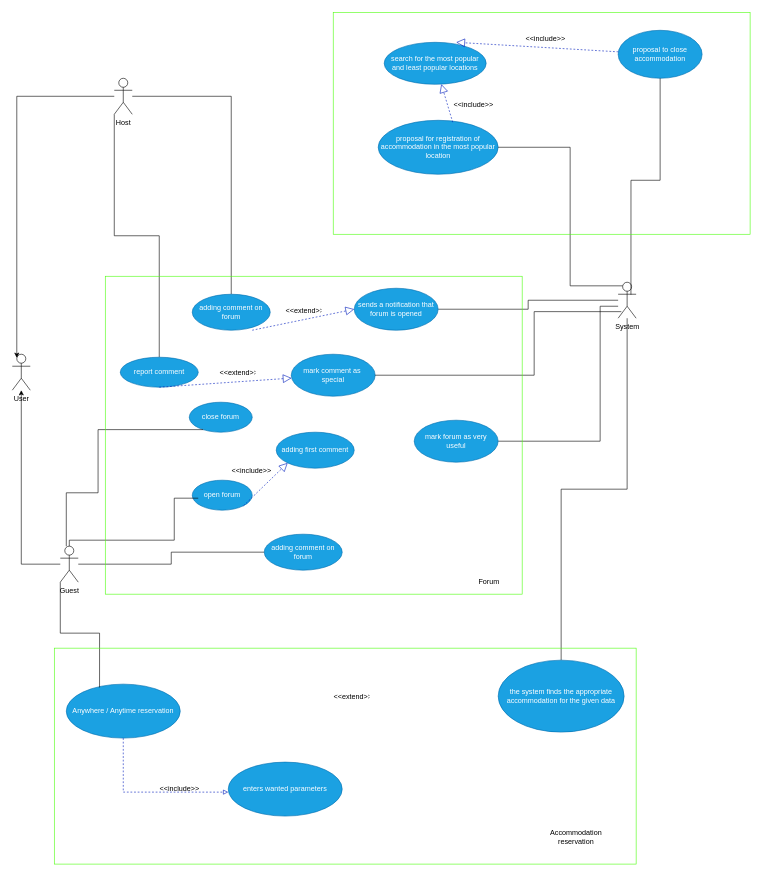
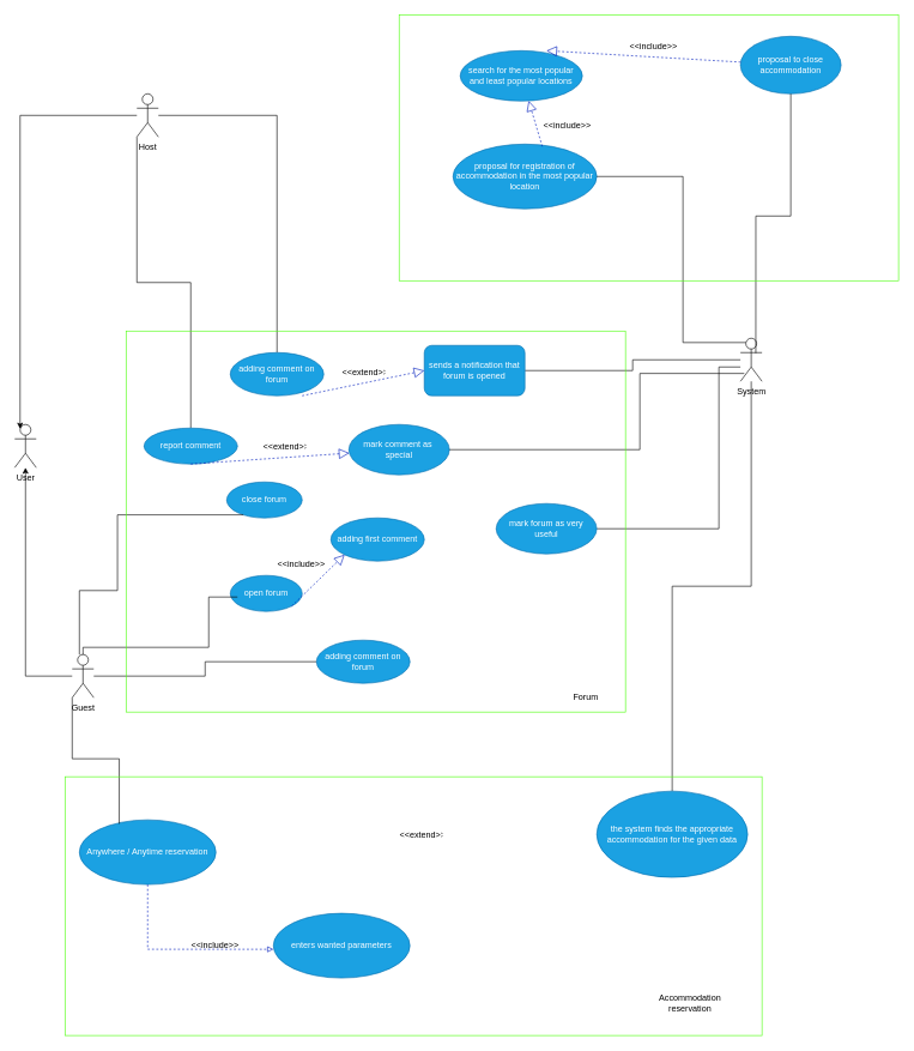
- <mxCell id="32" value="sends a notification that&lt;div&gt;forum is opened&lt;/div&gt;" style="ellipse;whiteSpace=wrap;html=1;fillColor=#1ba1e2;fontColor=#ffffff;strokeColor=#006EAF;" parent="1" vertex="1"><mxGeometry x="590" y="480" width="140" height="70" as="geometry" /></mxCell>
+ <mxCell id="32" value="sends a notification that&lt;div&gt;forum is opened&lt;/div&gt;" style="whiteSpace=wrap;html=1;fillColor=#1ba1e2;fontColor=#ffffff;strokeColor=#006EAF;rounded=1;" parent="1" vertex="1"><mxGeometry x="590" y="480" width="140" height="70" as="geometry" /></mxCell>
